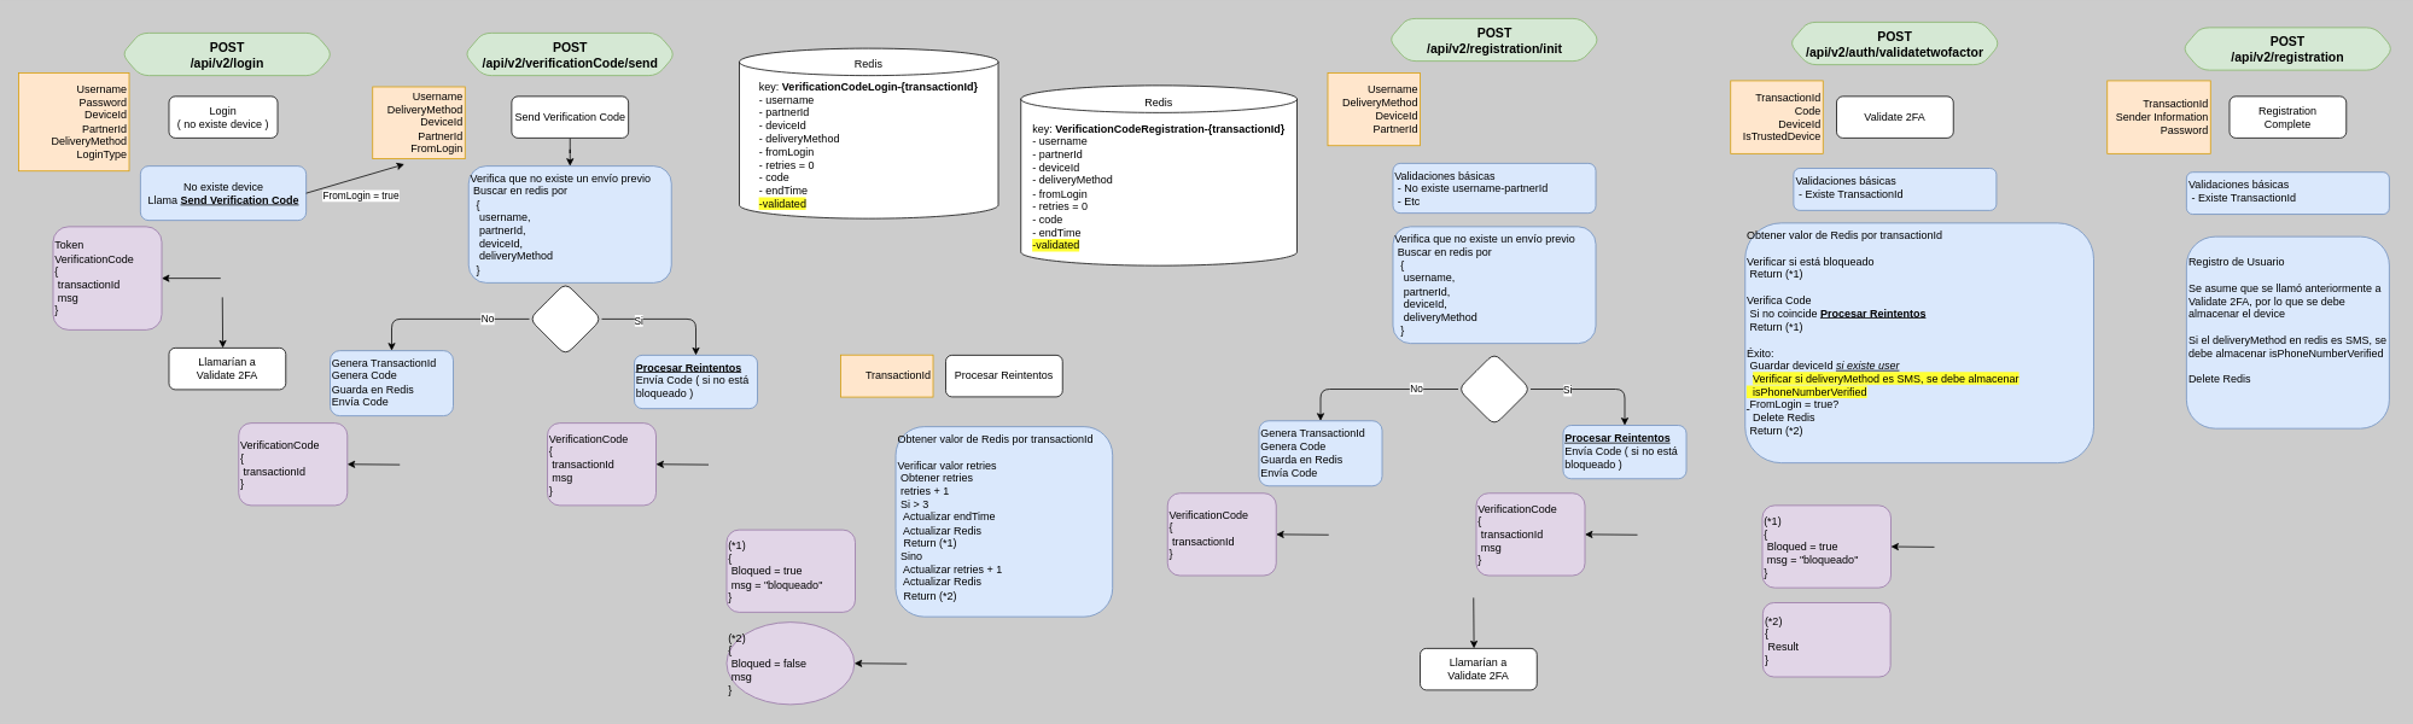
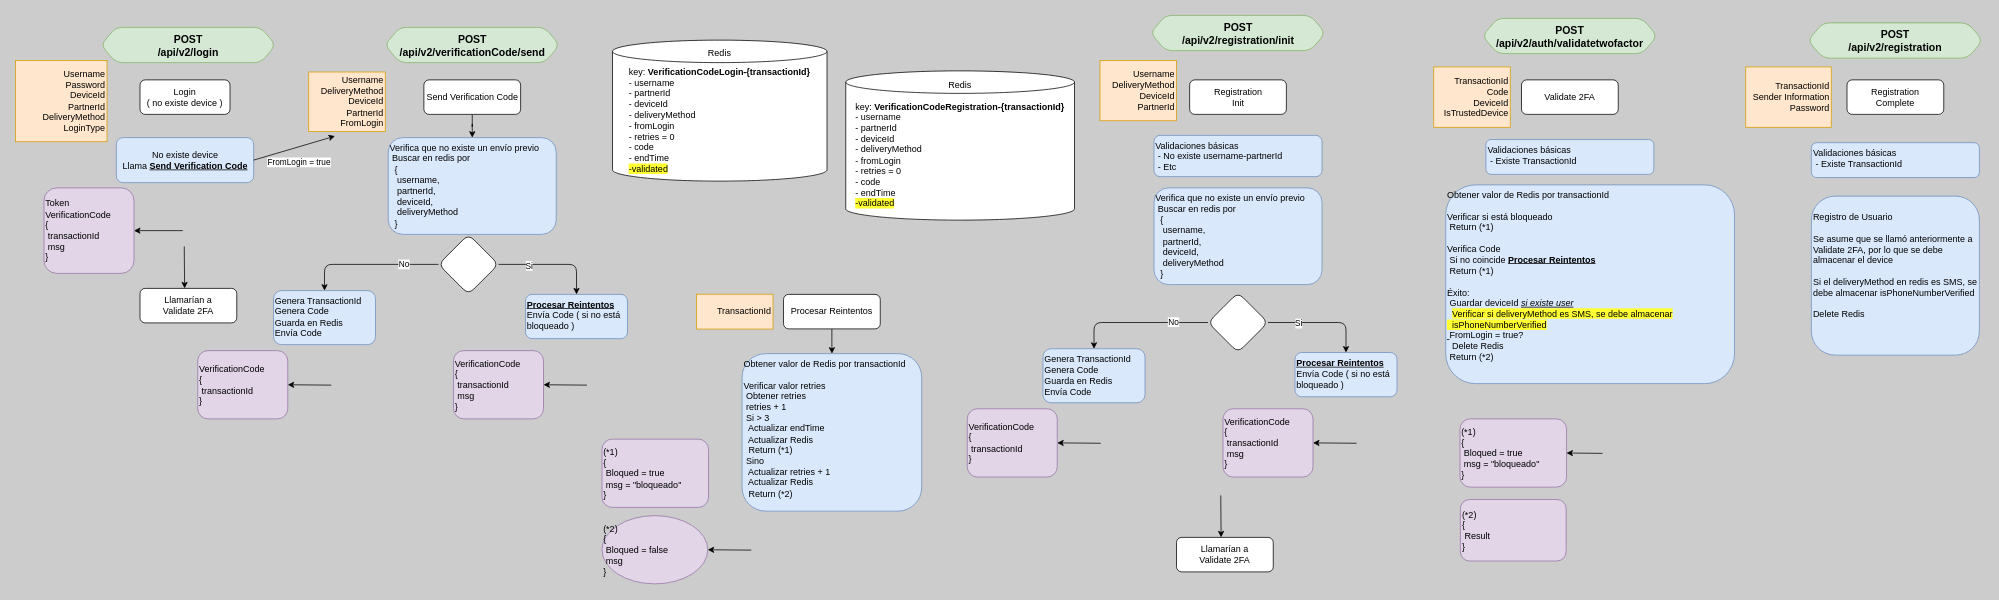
+ <mxCell id="32" value="Registration&lt;br&gt;Init" style="rounded=1;whiteSpace=wrap;html=1;labelBackgroundColor=none;" parent="1" vertex="1"><mxGeometry x="1585.5" y="106" width="129" height="46" as="geometry" /></mxCell>
+ <mxCell id="22" value="" style="edgeStyle=orthogonalEdgeStyle;rounded=1;orthogonalLoop=1;jettySize=auto;html=1;" parent="1" source="23" target="25" edge="1"><mxGeometry relative="1" as="geometry" /></mxCell>
